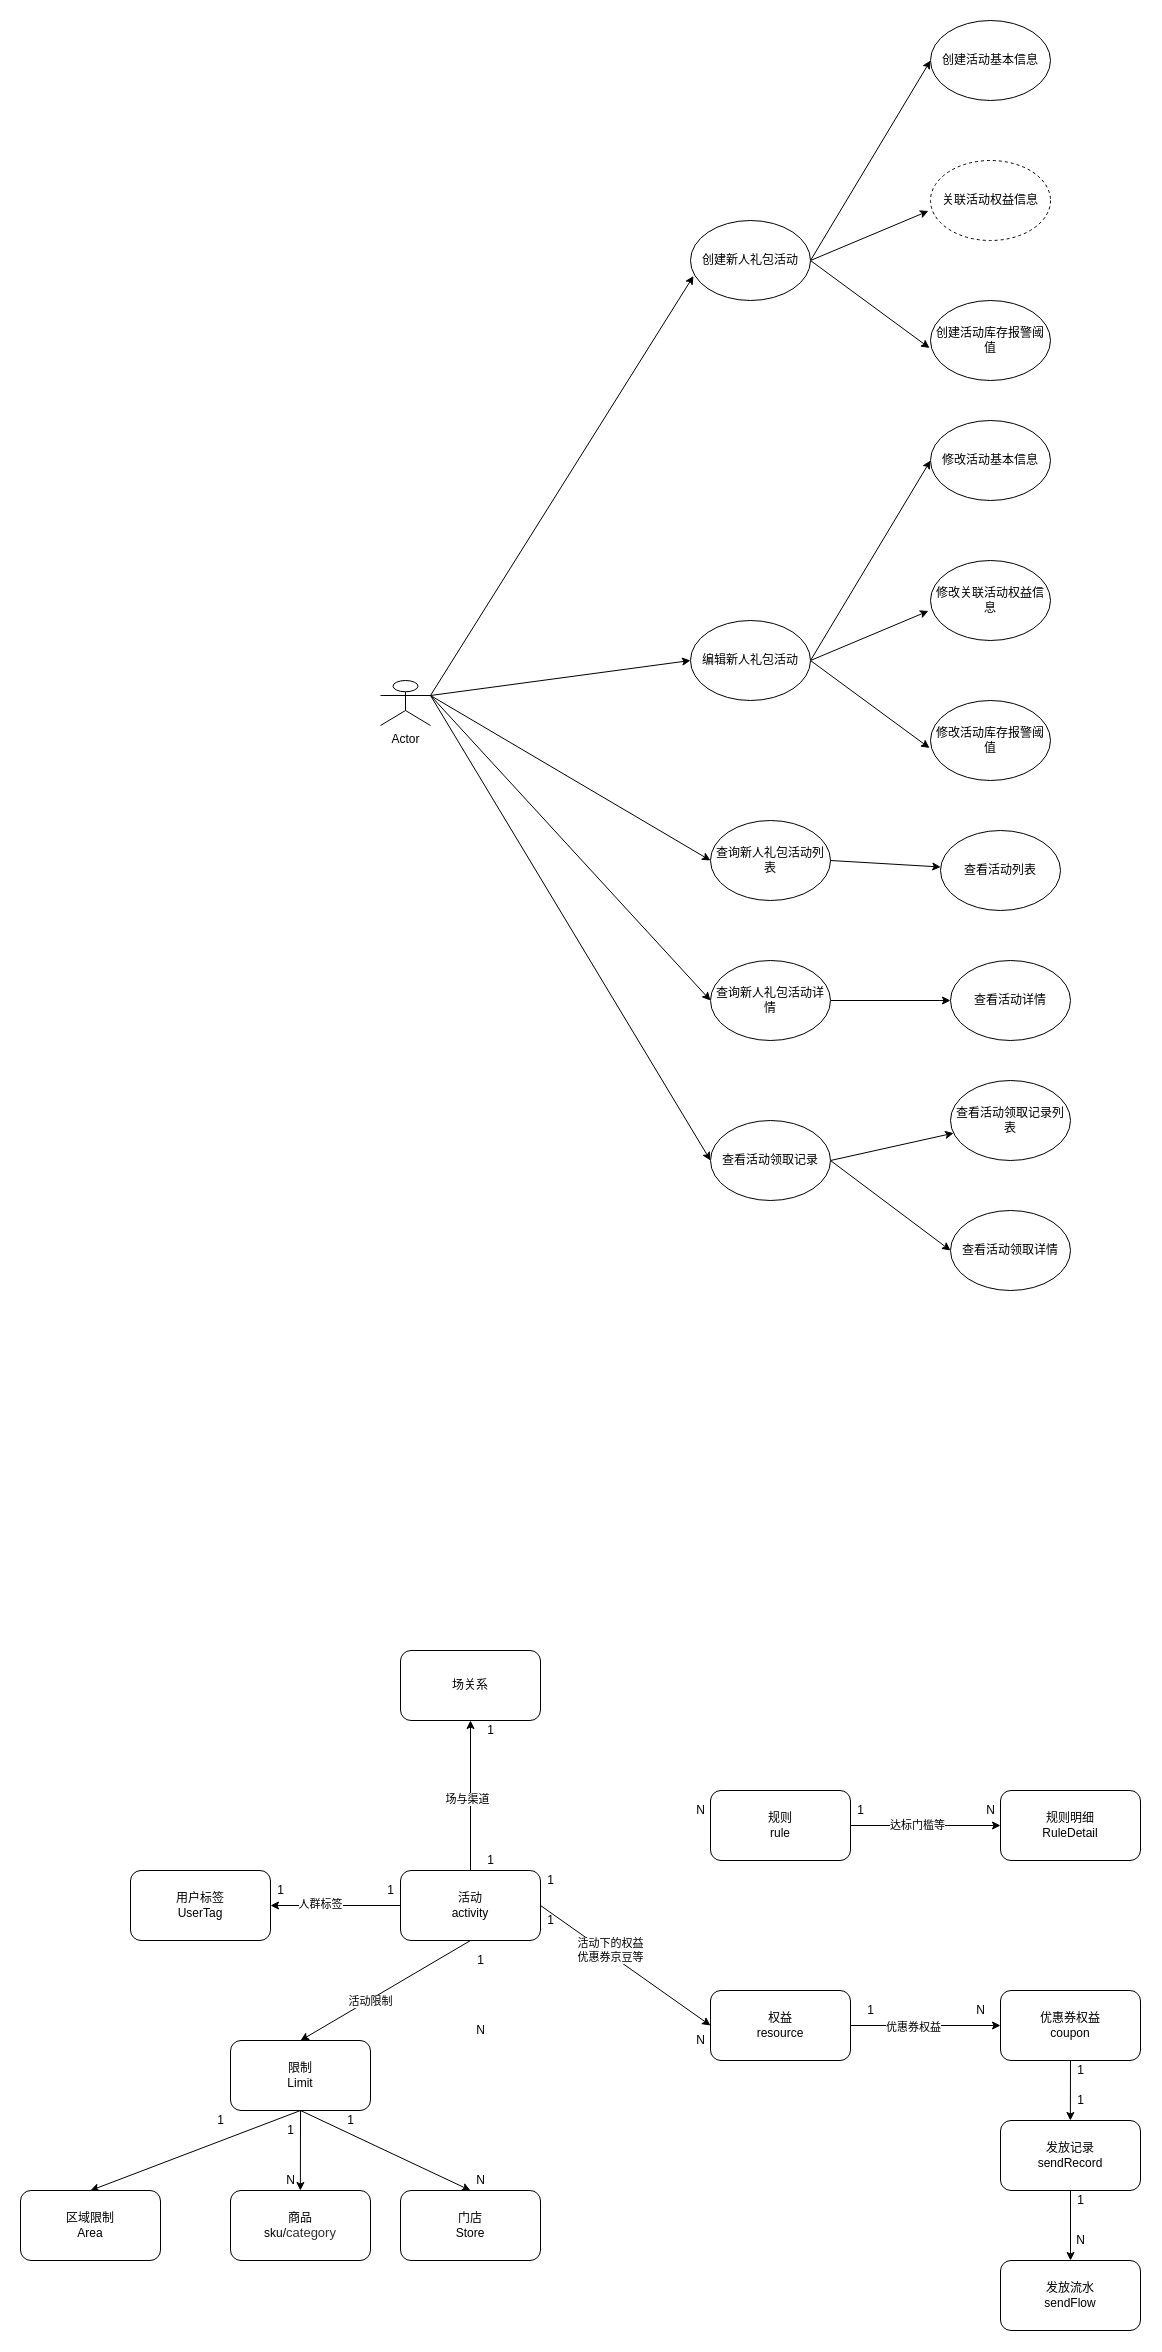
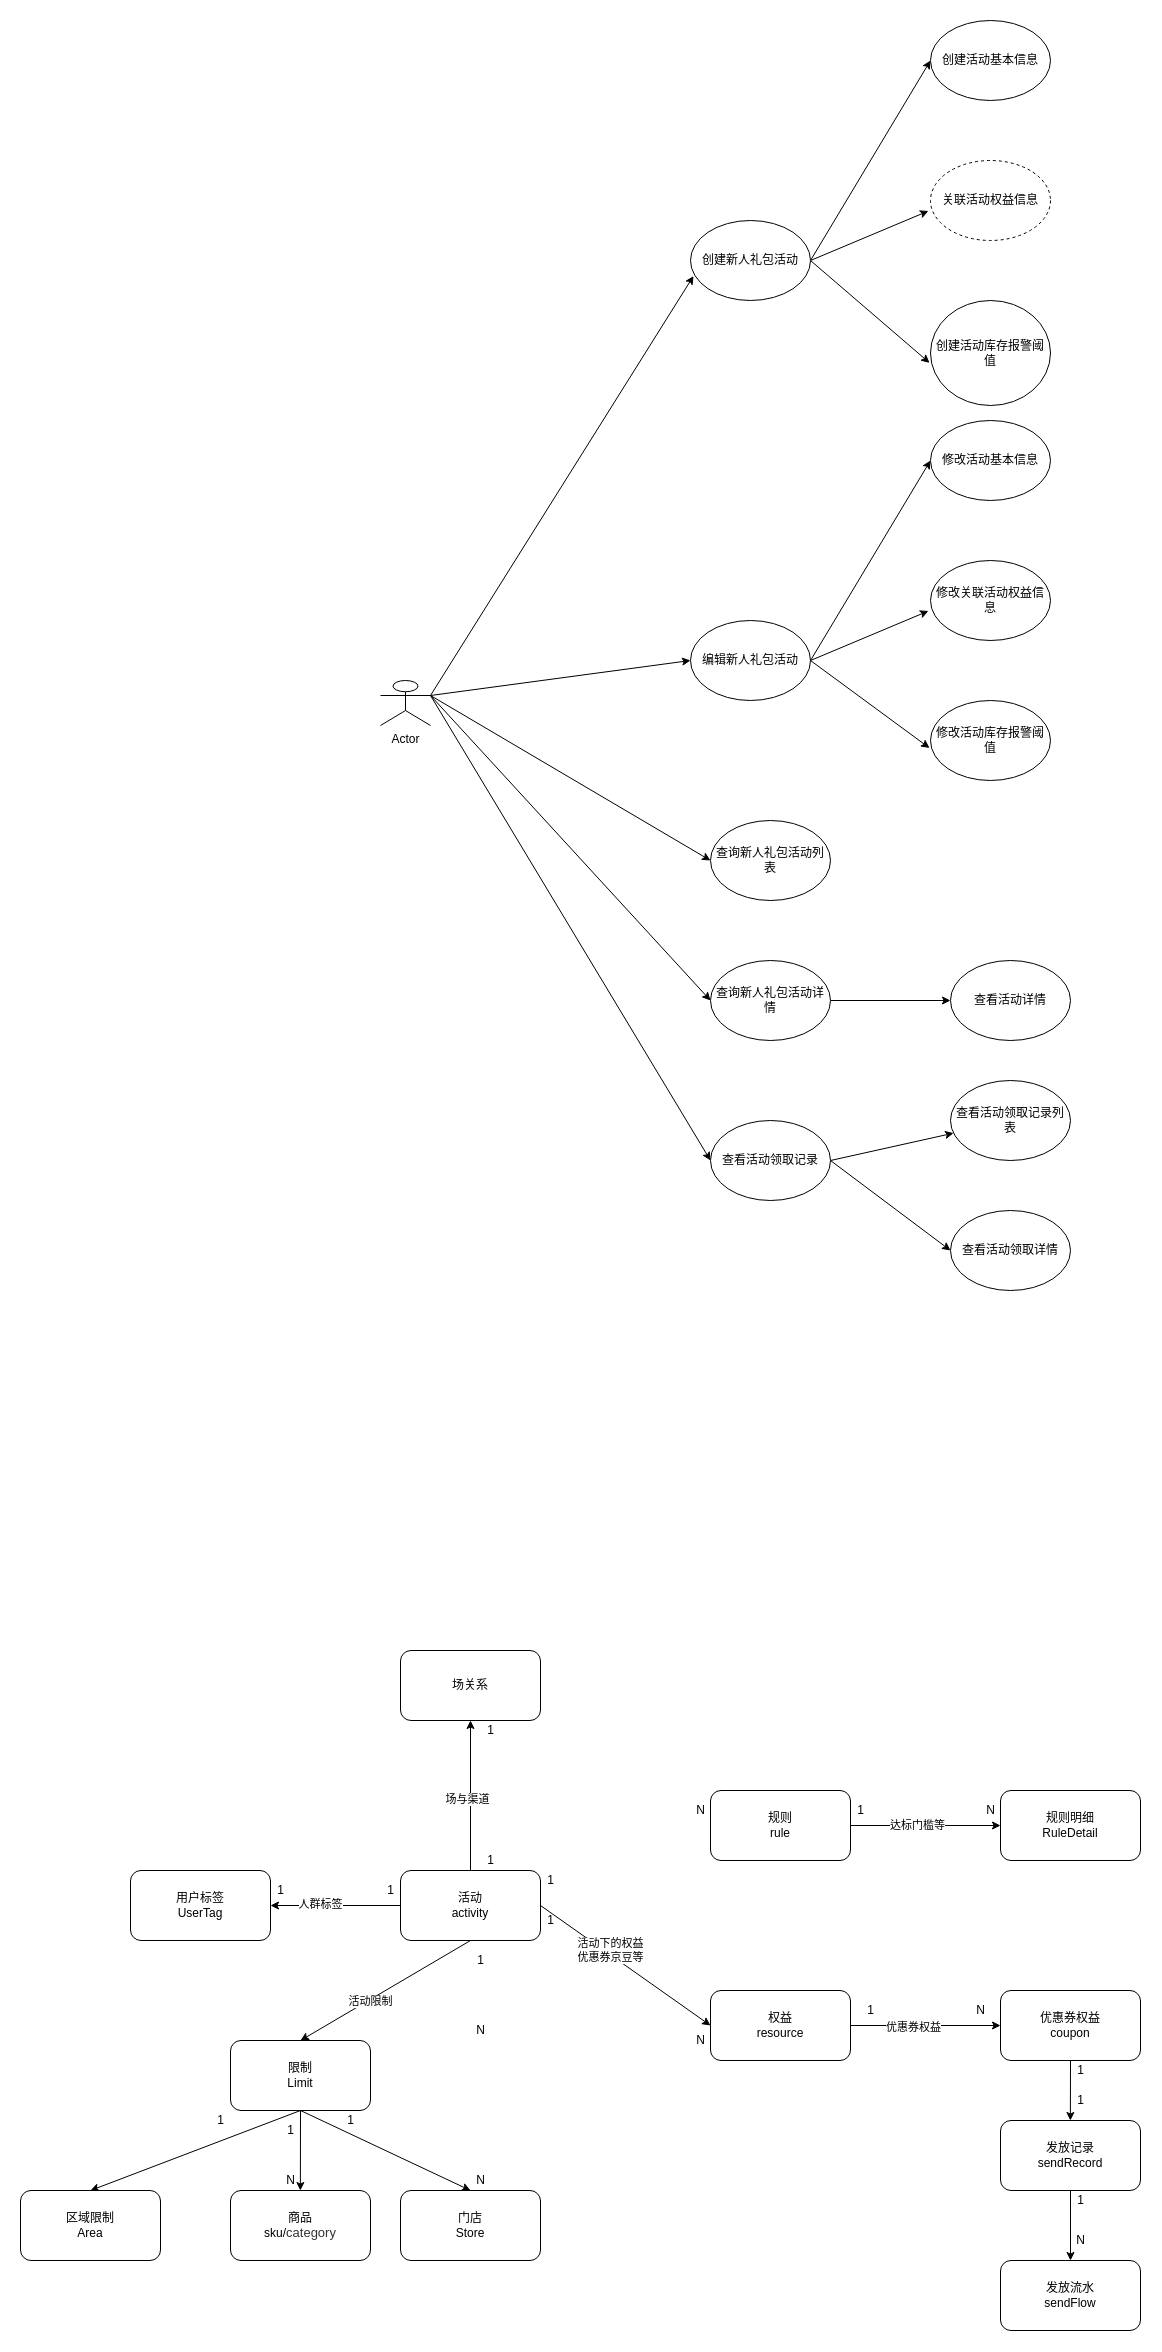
- <mxCell id="14" value="创建活动库存报警阈值" style="ellipse;whiteSpace=wrap;html=1;" vertex="1" parent="1"><mxGeometry x="930" y="300" width="120" height="80" as="geometry" /></mxCell>
+ <mxCell id="14" value="创建活动库存报警阈值" style="ellipse;whiteSpace=wrap;html=1;" vertex="1" parent="1"><mxGeometry x="930" y="300" width="120" height="105" as="geometry" /></mxCell>
- <mxCell id="22" style="edgeStyle=none;rounded=0;orthogonalLoop=1;jettySize=auto;html=1;exitX=1;exitY=0.5;exitDx=0;exitDy=0;" edge="1" parent="1" source="23" target="24"><mxGeometry relative="1" as="geometry" /></mxCell>
- <mxCell id="24" value="查看活动列表" style="ellipse;whiteSpace=wrap;html=1;" vertex="1" parent="1"><mxGeometry x="940" y="830" width="120" height="80" as="geometry" /></mxCell>
